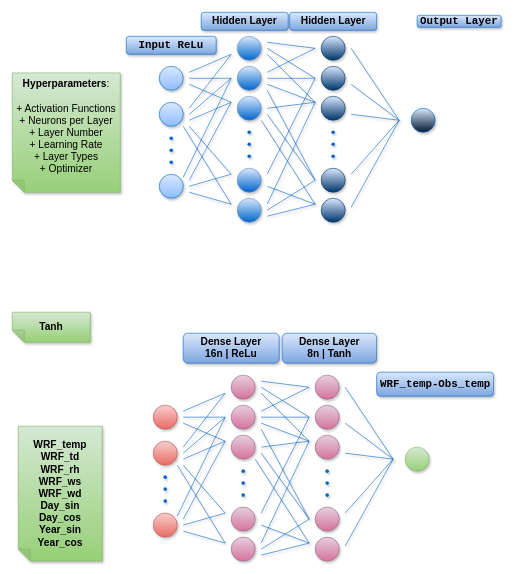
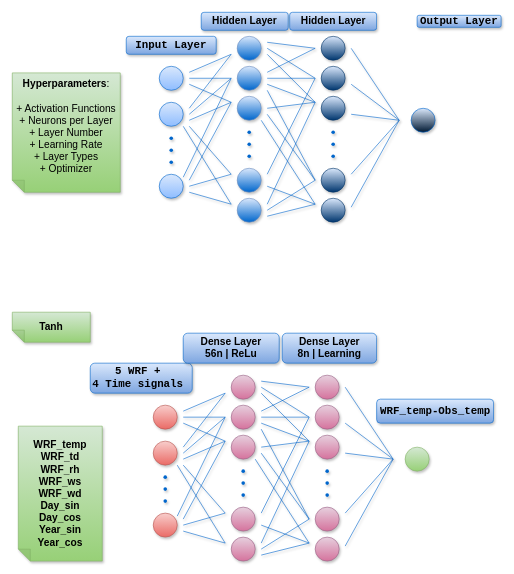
- <mxCell id="8" value="Input ReLu" style="text;align=center;fillColor=#dae8fc;html=1;verticalAlign=middle;whiteSpace=wrap;rounded=1;strokeWidth=1;fontSize=18;fontStyle=1;fontFamily=Courier New;labelBackgroundColor=none;strokeColor=#0066CC;shadow=1;gradientColor=#7ea6e0;" vertex="1" parent="1"><mxGeometry x="210" y="60" width="150" height="30" as="geometry" /></mxCell>
+ <mxCell id="8" value="Input Layer" style="text;align=center;fillColor=#dae8fc;html=1;verticalAlign=middle;whiteSpace=wrap;rounded=1;strokeWidth=1;fontSize=18;fontStyle=1;fontFamily=Courier New;labelBackgroundColor=none;strokeColor=#0066CC;shadow=1;gradientColor=#7ea6e0;" vertex="1" parent="1"><mxGeometry x="210" y="60" width="150" height="30" as="geometry" /></mxCell>
- <mxCell id="78" value="&lt;font style=&quot;font-size: 17px;&quot;&gt;Dense&amp;nbsp;&lt;span style=&quot;background-color: initial;&quot;&gt;Layer&lt;/span&gt;&lt;/font&gt;&lt;div&gt;&lt;font style=&quot;font-size: 17px;&quot;&gt;&lt;span style=&quot;background-color: initial;&quot;&gt;16n | ReLu&lt;/span&gt;&lt;/font&gt;&lt;/div&gt;" style="text;align=center;fillColor=#dae8fc;html=1;verticalAlign=middle;whiteSpace=wrap;rounded=1;strokeWidth=1;fontSize=12;fontStyle=1;fontFamily=Helvetica;labelBackgroundColor=none;strokeColor=#0066CC;shadow=1;gradientColor=#7ea6e0;fontColor=default;" vertex="1" parent="1"><mxGeometry x="305" y="555" width="160" height="50" as="geometry" /></mxCell>
+ <mxCell id="78" value="&lt;font style=&quot;font-size: 17px;&quot;&gt;Dense&amp;nbsp;&lt;span style=&quot;background-color: initial;&quot;&gt;Layer&lt;/span&gt;&lt;/font&gt;&lt;div&gt;&lt;font style=&quot;font-size: 17px;&quot;&gt;&lt;span style=&quot;background-color: initial;&quot;&gt;56n | ReLu&lt;/span&gt;&lt;/font&gt;&lt;/div&gt;" style="text;align=center;fillColor=#dae8fc;html=1;verticalAlign=middle;whiteSpace=wrap;rounded=1;strokeWidth=1;fontSize=12;fontStyle=1;fontFamily=Helvetica;labelBackgroundColor=none;strokeColor=#0066CC;shadow=1;gradientColor=#7ea6e0;fontColor=default;" vertex="1" parent="1"><mxGeometry x="305" y="555" width="160" height="50" as="geometry" /></mxCell>
- <mxCell id="99" value="&lt;font style=&quot;font-size: 17px;&quot;&gt;Dense Layer&lt;/font&gt;&lt;div&gt;&lt;font style=&quot;font-size: 17px;&quot;&gt;8n | Tanh&lt;/font&gt;&lt;/div&gt;" style="text;align=center;fillColor=#dae8fc;html=1;verticalAlign=middle;whiteSpace=wrap;rounded=1;strokeWidth=1;fontSize=12;fontStyle=1;fontFamily=Helvetica;labelBackgroundColor=none;strokeColor=#0066CC;shadow=1;gradientColor=#7ea6e0;fontColor=default;" vertex="1" parent="1"><mxGeometry x="470" y="555" width="157.5" height="50" as="geometry" /></mxCell>
+ <mxCell id="99" value="&lt;font style=&quot;font-size: 17px;&quot;&gt;Dense Layer&lt;/font&gt;&lt;div&gt;&lt;font style=&quot;font-size: 17px;&quot;&gt;8n | Learning&lt;/font&gt;&lt;/div&gt;" style="text;align=center;fillColor=#dae8fc;html=1;verticalAlign=middle;whiteSpace=wrap;rounded=1;strokeWidth=1;fontSize=12;fontStyle=1;fontFamily=Helvetica;labelBackgroundColor=none;strokeColor=#0066CC;shadow=1;gradientColor=#7ea6e0;fontColor=default;" vertex="1" parent="1"><mxGeometry x="470" y="555" width="157.5" height="50" as="geometry" /></mxCell>
+ <mxCell id="69" value="5 WRF +&amp;nbsp;&lt;div&gt;4 Time signals&amp;nbsp;&lt;/div&gt;" style="text;align=center;fillColor=#dae8fc;html=1;verticalAlign=middle;whiteSpace=wrap;rounded=1;strokeWidth=1;fontSize=18;fontStyle=1;fontFamily=Courier New;labelBackgroundColor=none;strokeColor=#0066CC;shadow=1;gradientColor=#7ea6e0;" vertex="1" parent="1"><mxGeometry x="150" y="605" width="170" height="50" as="geometry" /></mxCell>
- <mxCell id="121" value="WRF_temp-Obs_temp" style="text;align=center;fillColor=#dae8fc;html=1;verticalAlign=middle;whiteSpace=wrap;rounded=1;strokeWidth=1;fontSize=18;fontStyle=1;fontFamily=Courier New;labelBackgroundColor=none;strokeColor=#0066CC;shadow=1;gradientColor=#7ea6e0;" vertex="1" parent="1"><mxGeometry x="627.5" y="620" width="195" height="40" as="geometry" /></mxCell>
+ <mxCell id="121" value="WRF_temp-Obs_temp" style="text;align=center;fillColor=#dae8fc;html=1;verticalAlign=middle;whiteSpace=wrap;rounded=1;strokeWidth=1;fontSize=18;fontStyle=1;fontFamily=Courier New;labelBackgroundColor=none;strokeColor=#0066CC;shadow=1;gradientColor=#7ea6e0;" vertex="1" parent="1"><mxGeometry x="627.5" y="665" width="195" height="40" as="geometry" /></mxCell>
